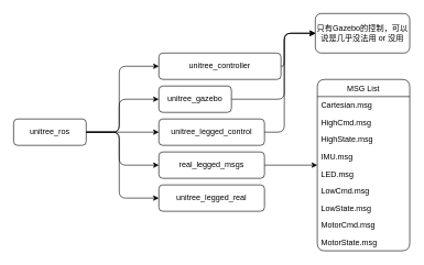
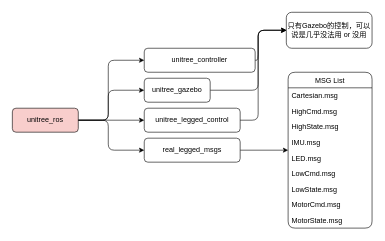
- <mxCell id="3" value="unitree_ros" style="rounded=1;whiteSpace=wrap;html=1;" vertex="1" parent="1"><mxGeometry x="20" y="180" width="110" height="40" as="geometry" /></mxCell>
+ <mxCell id="3" value="unitree_ros" style="rounded=1;whiteSpace=wrap;html=1;fillColor=#f8cecc;" vertex="1" parent="1"><mxGeometry x="20" y="180" width="110" height="40" as="geometry" /></mxCell>
- <mxCell id="13" value="" style="edgeStyle=orthogonalEdgeStyle;rounded=1;orthogonalLoop=1;jettySize=auto;html=1;" edge="1" parent="1" source="3" target="11"><mxGeometry relative="1" as="geometry"><mxPoint x="150" y="190" as="sourcePoint" /><mxPoint x="250" y="210" as="targetPoint" /><Array as="points"><mxPoint x="180" y="200" /><mxPoint x="180" y="300" /></Array></mxGeometry></mxCell>
- <mxCell id="11" value="unitree_legged_real" style="rounded=1;whiteSpace=wrap;html=1;" vertex="1" parent="1"><mxGeometry x="240" y="280" width="160" height="40" as="geometry" /></mxCell>
